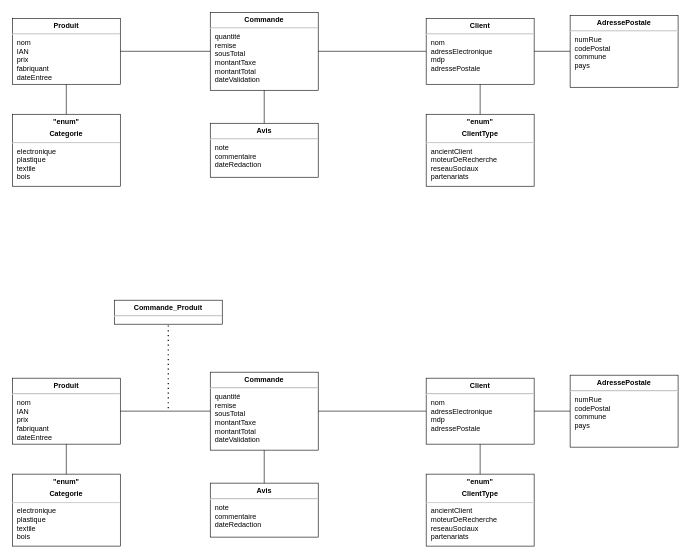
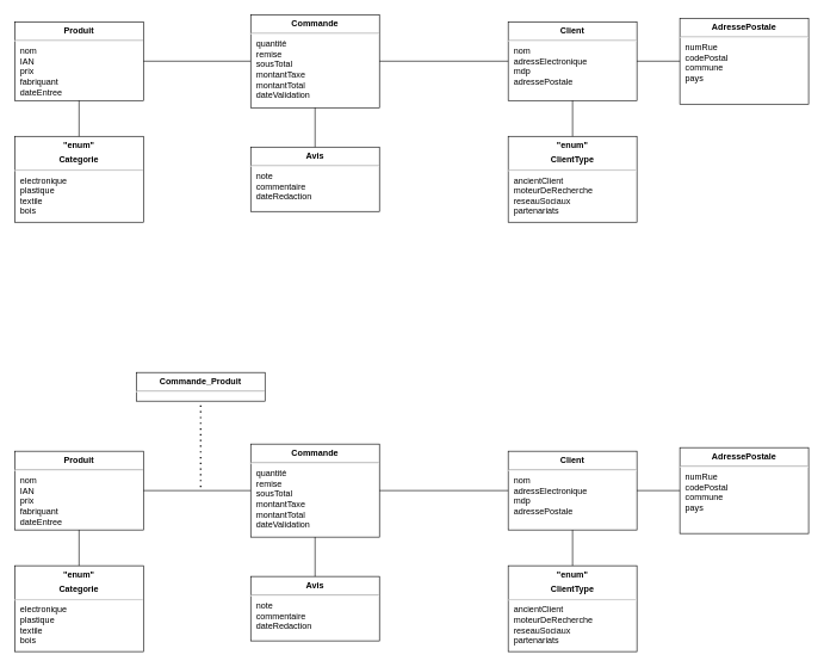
- <mxCell id="28" value="&lt;p style=&quot;margin:0px;margin-top:6px;text-align:center;&quot;&gt;&lt;b&gt;Commande_Produit&lt;/b&gt;&lt;/p&gt;&lt;hr&gt;&lt;p style=&quot;margin:0px;margin-left:8px;&quot;&gt;&lt;br&gt;&lt;/p&gt;" style="align=left;overflow=fill;html=1;dropTarget=0;glass=1;fillColor=none;" vertex="1" parent="1"><mxGeometry x="190" y="500" width="180" height="40" as="geometry" /></mxCell>
+ <mxCell id="28" value="&lt;p style=&quot;margin:0px;margin-top:6px;text-align:center;&quot;&gt;&lt;b&gt;Commande_Produit&lt;/b&gt;&lt;/p&gt;&lt;hr&gt;&lt;p style=&quot;margin:0px;margin-left:8px;&quot;&gt;&lt;br&gt;&lt;/p&gt;" style="align=left;overflow=fill;html=1;dropTarget=0;glass=1;fillColor=none;" vertex="1" parent="1"><mxGeometry x="190" y="520" width="180" height="40" as="geometry" /></mxCell>
